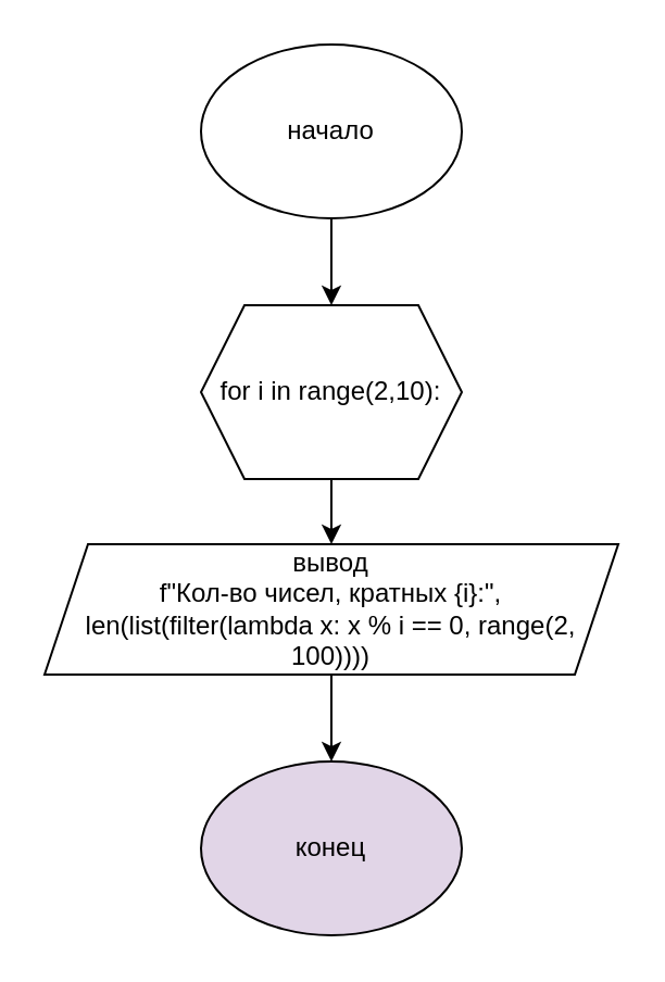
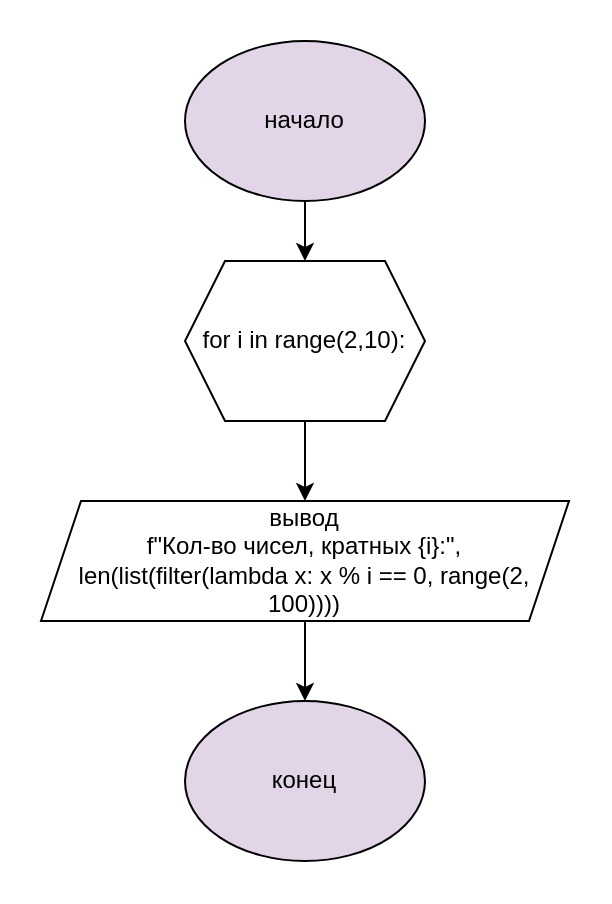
- <mxCell id="3" value="начало" style="ellipse;whiteSpace=wrap;html=1;" vertex="1" parent="1"><mxGeometry x="92" y="20" width="120" height="80" as="geometry" /></mxCell>
+ <mxCell id="3" value="начало" style="ellipse;whiteSpace=wrap;html=1;fillColor=#e1d5e7;" vertex="1" parent="1"><mxGeometry x="92" y="20" width="120" height="80" as="geometry" /></mxCell>
- <mxCell id="5" value="for i in range(2,10):" style="shape=hexagon;perimeter=hexagonPerimeter2;whiteSpace=wrap;html=1;fixedSize=1;" vertex="1" parent="1"><mxGeometry x="92" y="140" width="120" height="80" as="geometry" /></mxCell>
+ <mxCell id="5" value="for i in range(2,10):" style="shape=hexagon;perimeter=hexagonPerimeter2;whiteSpace=wrap;html=1;fixedSize=1;" vertex="1" parent="1"><mxGeometry x="92" y="130" width="120" height="80" as="geometry" /></mxCell>
